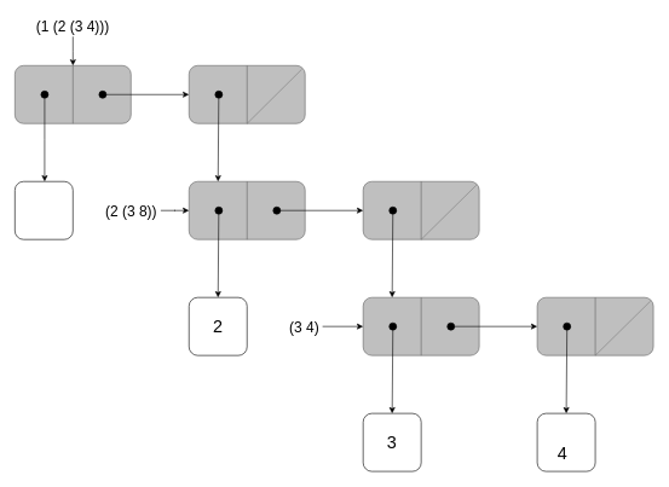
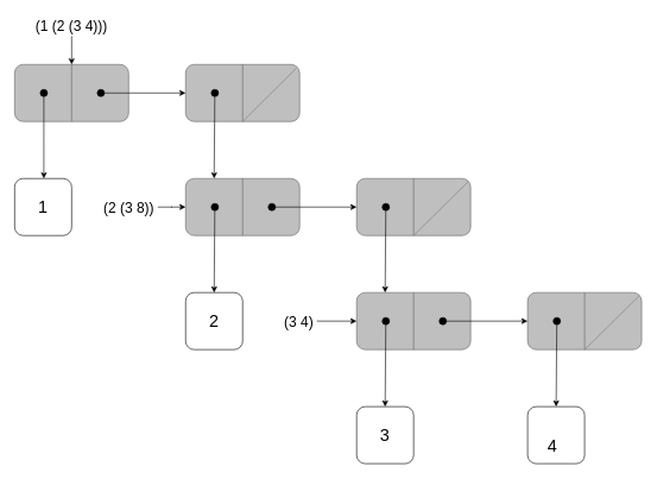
+ <mxCell id="31" value="&lt;font style=&quot;font-size: 24px;&quot;&gt;1&lt;/font&gt;" style="text;html=1;strokeColor=none;fillColor=none;align=center;verticalAlign=middle;whiteSpace=wrap;rounded=0;" vertex="1" parent="29"><mxGeometry x="10" y="25" width="60" height="30" as="geometry" /></mxCell>
